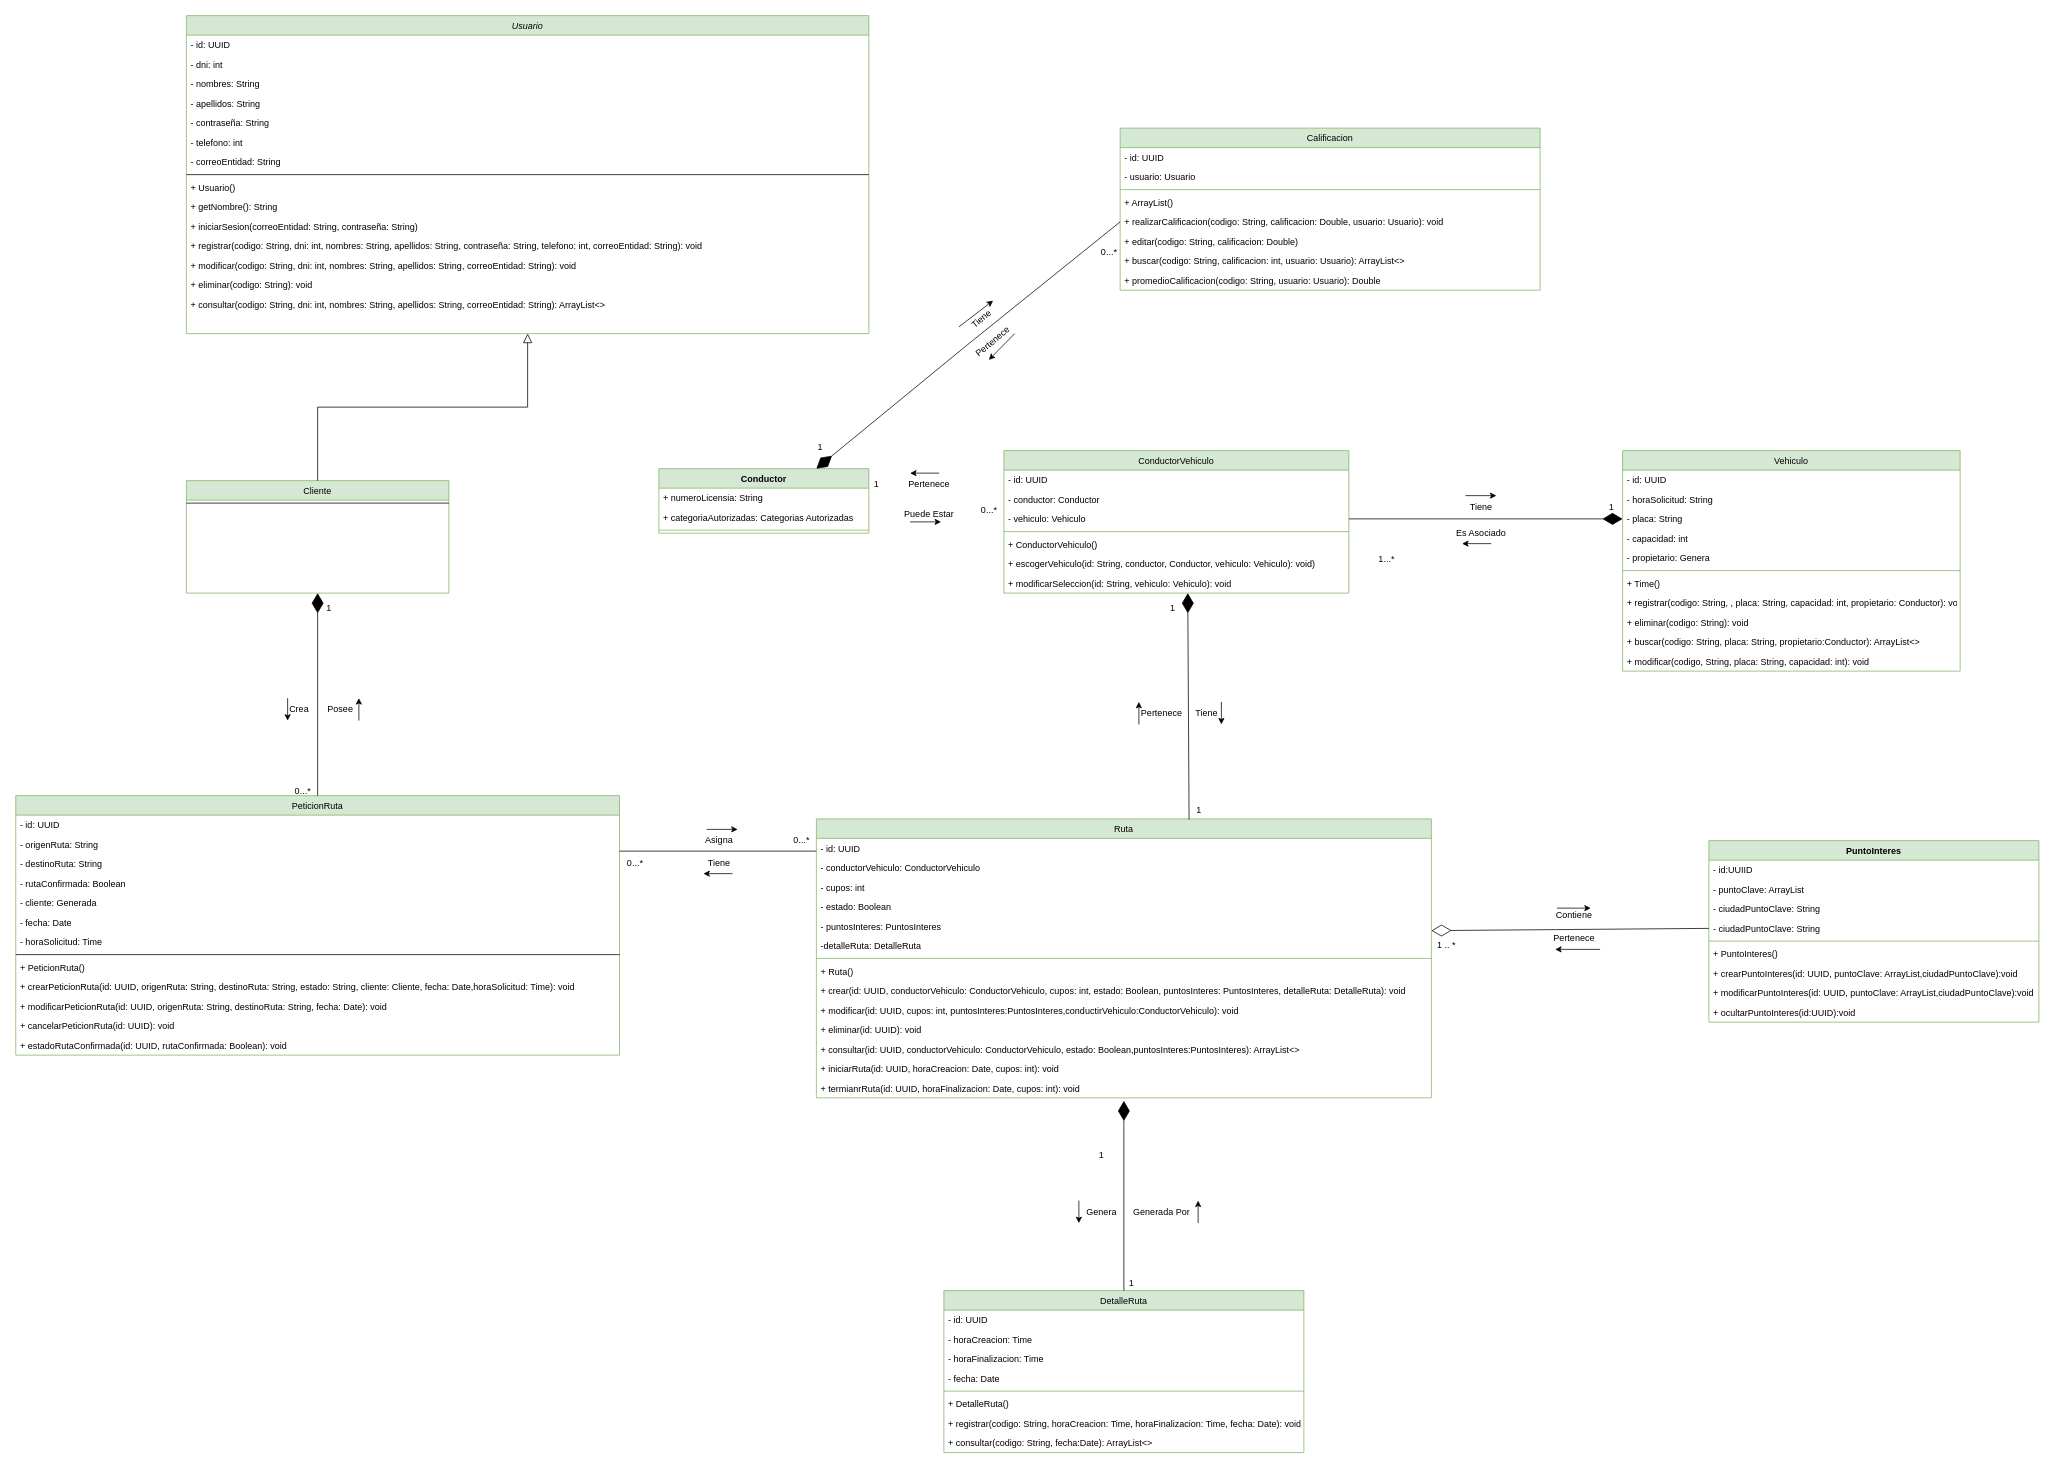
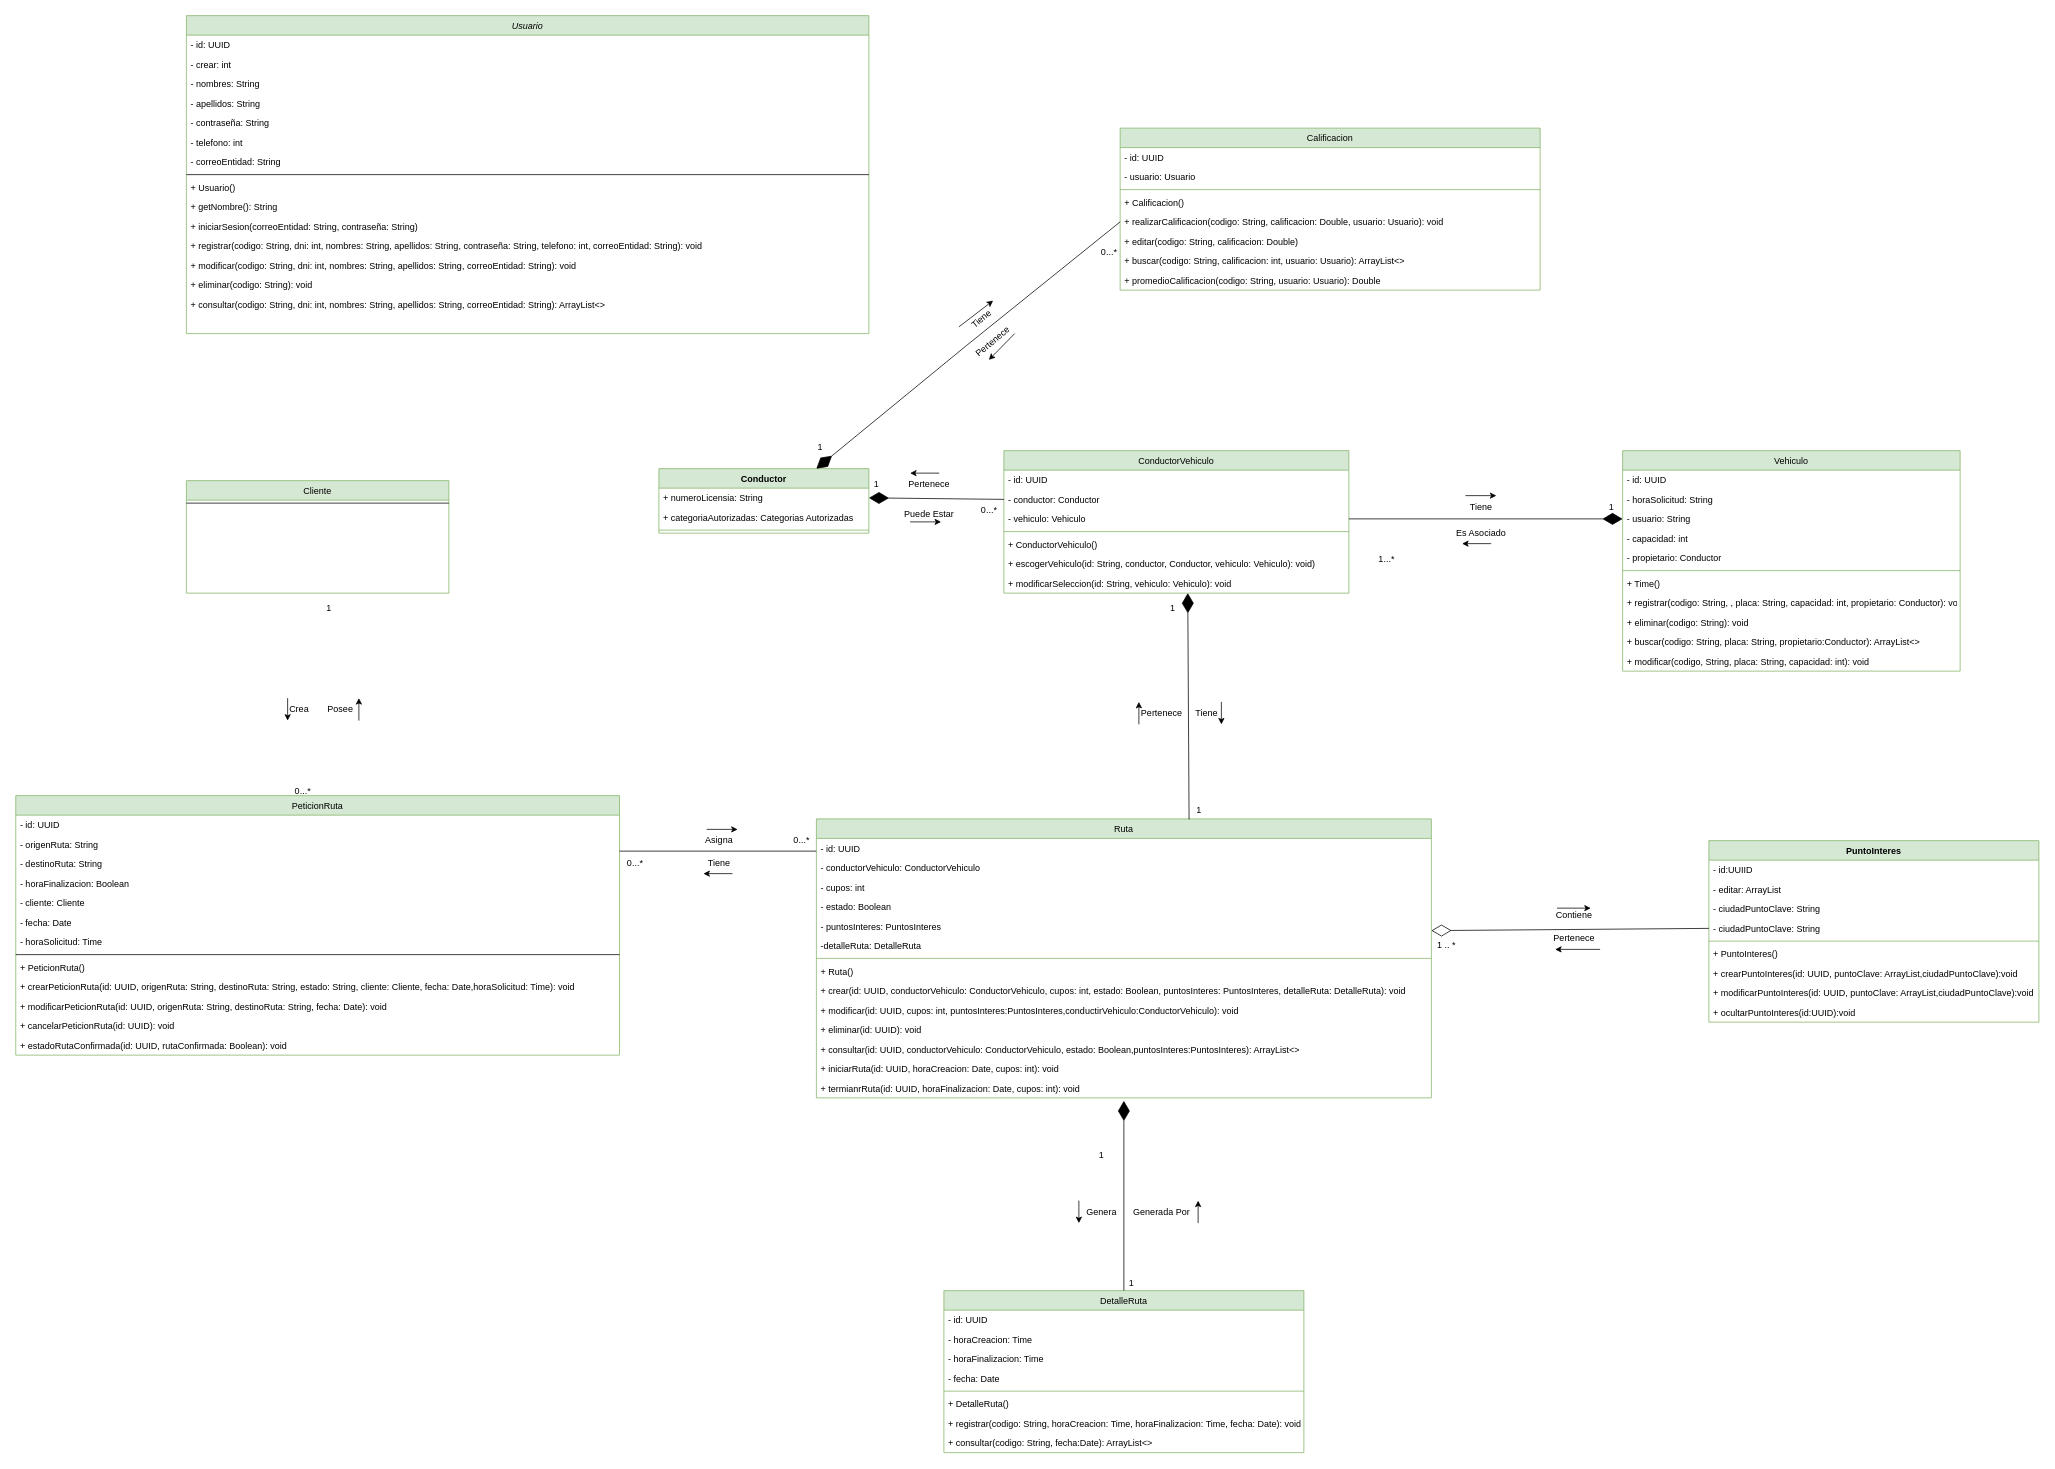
- <mxCell id="4" value="- dni: int" style="text;align=left;verticalAlign=top;spacingLeft=4;spacingRight=4;overflow=hidden;rotatable=0;points=[[0,0.5],[1,0.5]];portConstraint=eastwest;rounded=0;shadow=0;html=0;" parent="2" vertex="1"><mxGeometry y="52" width="910" height="26" as="geometry" /></mxCell>
+ <mxCell id="4" value="- crear: int" style="text;align=left;verticalAlign=top;spacingLeft=4;spacingRight=4;overflow=hidden;rotatable=0;points=[[0,0.5],[1,0.5]];portConstraint=eastwest;rounded=0;shadow=0;html=0;" parent="2" vertex="1"><mxGeometry y="52" width="910" height="26" as="geometry" /></mxCell>
- <mxCell id="129" value="+ ArrayList()" style="text;strokeColor=none;fillColor=none;align=left;verticalAlign=top;spacingLeft=4;spacingRight=4;overflow=hidden;rotatable=0;points=[[0,0.5],[1,0.5]];portConstraint=eastwest;" vertex="1" parent="125"><mxGeometry y="86" width="560" height="26" as="geometry" /></mxCell>
+ <mxCell id="129" value="+ Calificacion()" style="text;strokeColor=none;fillColor=none;align=left;verticalAlign=top;spacingLeft=4;spacingRight=4;overflow=hidden;rotatable=0;points=[[0,0.5],[1,0.5]];portConstraint=eastwest;" vertex="1" parent="125"><mxGeometry y="86" width="560" height="26" as="geometry" /></mxCell>
- <mxCell id="20" value="" style="endArrow=block;endSize=10;endFill=0;shadow=0;strokeWidth=1;rounded=0;edgeStyle=elbowEdgeStyle;elbow=vertical;" parent="1" source="18" target="2" edge="1"><mxGeometry width="160" relative="1" as="geometry"><mxPoint x="978" y="103" as="sourcePoint" /><mxPoint x="978" y="103" as="targetPoint" /></mxGeometry></mxCell>
+ <mxCell id="72" value="" style="endArrow=diamondThin;endFill=1;endSize=24;html=1;rounded=0;entryX=1;entryY=0.5;entryDx=0;entryDy=0;exitX=0;exitY=0.5;exitDx=0;exitDy=0;" parent="1" source="66" target="122" edge="1"><mxGeometry width="160" relative="1" as="geometry"><mxPoint x="1178" y="710" as="sourcePoint" /><mxPoint x="1156.88" y="665.2" as="targetPoint" /></mxGeometry></mxCell>
- <mxCell id="82" value="- placa: String" style="text;strokeColor=none;fillColor=none;align=left;verticalAlign=top;spacingLeft=4;spacingRight=4;overflow=hidden;rotatable=0;points=[[0,0.5],[1,0.5]];portConstraint=eastwest;" parent="79" vertex="1"><mxGeometry y="78" width="450" height="26" as="geometry" /></mxCell>
+ <mxCell id="82" value="- usuario: String" style="text;strokeColor=none;fillColor=none;align=left;verticalAlign=top;spacingLeft=4;spacingRight=4;overflow=hidden;rotatable=0;points=[[0,0.5],[1,0.5]];portConstraint=eastwest;" parent="79" vertex="1"><mxGeometry y="78" width="450" height="26" as="geometry" /></mxCell>
- <mxCell id="84" value="- propietario: Genera" style="text;strokeColor=none;fillColor=none;align=left;verticalAlign=top;spacingLeft=4;spacingRight=4;overflow=hidden;rotatable=0;points=[[0,0.5],[1,0.5]];portConstraint=eastwest;" vertex="1" parent="79"><mxGeometry y="130" width="450" height="26" as="geometry" /></mxCell>
+ <mxCell id="84" value="- propietario: Conductor" style="text;strokeColor=none;fillColor=none;align=left;verticalAlign=top;spacingLeft=4;spacingRight=4;overflow=hidden;rotatable=0;points=[[0,0.5],[1,0.5]];portConstraint=eastwest;" vertex="1" parent="79"><mxGeometry y="130" width="450" height="26" as="geometry" /></mxCell>
- <mxCell id="35" value="" style="endArrow=diamondThin;endFill=1;endSize=24;html=1;rounded=0;exitX=0.5;exitY=0;exitDx=0;exitDy=0;entryX=0.5;entryY=1;entryDx=0;entryDy=0;" parent="1" source="21" target="18" edge="1"><mxGeometry width="160" relative="1" as="geometry"><mxPoint x="348" y="970" as="sourcePoint" /><mxPoint x="478" y="840" as="targetPoint" /></mxGeometry></mxCell>
- <mxCell id="25" value="- rutaConfirmada: Boolean" style="text;align=left;verticalAlign=top;spacingLeft=4;spacingRight=4;overflow=hidden;rotatable=0;points=[[0,0.5],[1,0.5]];portConstraint=eastwest;rounded=0;shadow=0;html=0;" parent="21" vertex="1"><mxGeometry y="104" width="805" height="26" as="geometry" /></mxCell>
+ <mxCell id="25" value="- horaFinalizacion: Boolean" style="text;align=left;verticalAlign=top;spacingLeft=4;spacingRight=4;overflow=hidden;rotatable=0;points=[[0,0.5],[1,0.5]];portConstraint=eastwest;rounded=0;shadow=0;html=0;" parent="21" vertex="1"><mxGeometry y="104" width="805" height="26" as="geometry" /></mxCell>
- <mxCell id="143" value="- puntoClave: ArrayList" style="text;strokeColor=none;fillColor=none;align=left;verticalAlign=top;spacingLeft=4;spacingRight=4;overflow=hidden;rotatable=0;points=[[0,0.5],[1,0.5]];portConstraint=eastwest;" vertex="1" parent="141"><mxGeometry y="52" width="440" height="26" as="geometry" /></mxCell>
+ <mxCell id="143" value="- editar: ArrayList" style="text;strokeColor=none;fillColor=none;align=left;verticalAlign=top;spacingLeft=4;spacingRight=4;overflow=hidden;rotatable=0;points=[[0,0.5],[1,0.5]];portConstraint=eastwest;" vertex="1" parent="141"><mxGeometry y="52" width="440" height="26" as="geometry" /></mxCell>
- <mxCell id="26" value="- cliente: Generada" style="text;align=left;verticalAlign=top;spacingLeft=4;spacingRight=4;overflow=hidden;rotatable=0;points=[[0,0.5],[1,0.5]];portConstraint=eastwest;rounded=0;shadow=0;html=0;" parent="21" vertex="1"><mxGeometry y="130" width="805" height="26" as="geometry" /></mxCell>
+ <mxCell id="26" value="- cliente: Cliente" style="text;align=left;verticalAlign=top;spacingLeft=4;spacingRight=4;overflow=hidden;rotatable=0;points=[[0,0.5],[1,0.5]];portConstraint=eastwest;rounded=0;shadow=0;html=0;" parent="21" vertex="1"><mxGeometry y="130" width="805" height="26" as="geometry" /></mxCell>
